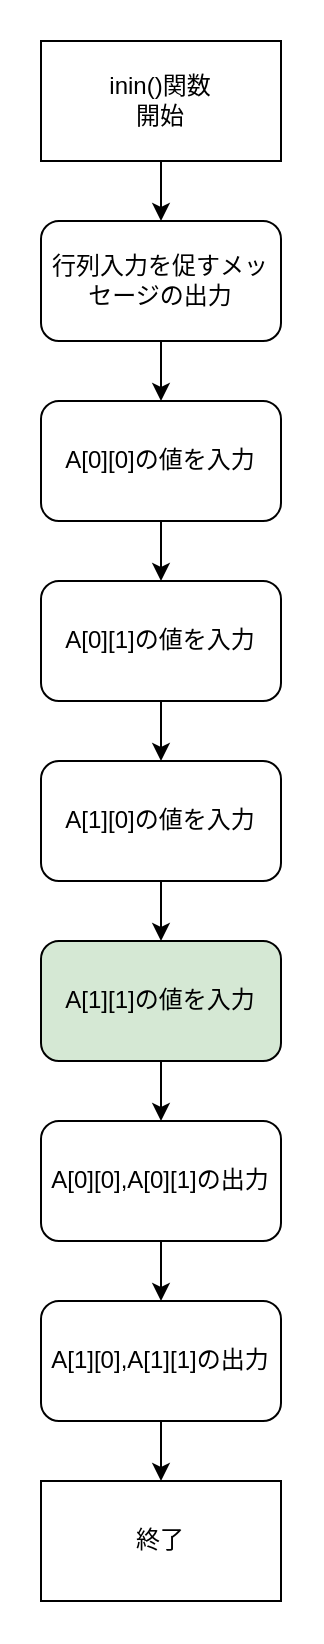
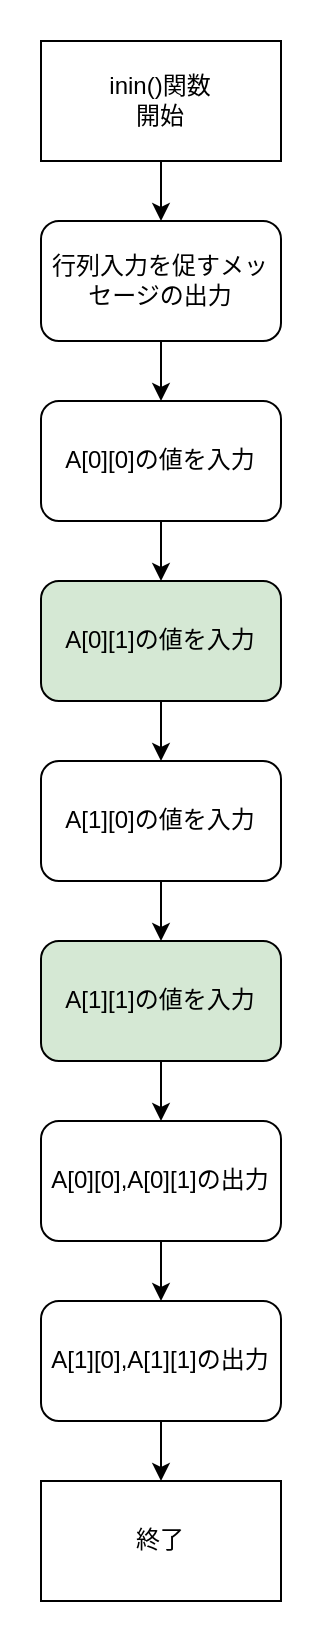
- <mxCell id="9" value="A[0][1]の値を入力" style="rounded=1;whiteSpace=wrap;html=1;" vertex="1" parent="1"><mxGeometry x="20" y="290" width="120" height="60" as="geometry" /></mxCell>
+ <mxCell id="9" value="A[0][1]の値を入力" style="rounded=1;whiteSpace=wrap;html=1;fillColor=#d5e8d4;" vertex="1" parent="1"><mxGeometry x="20" y="290" width="120" height="60" as="geometry" /></mxCell>
